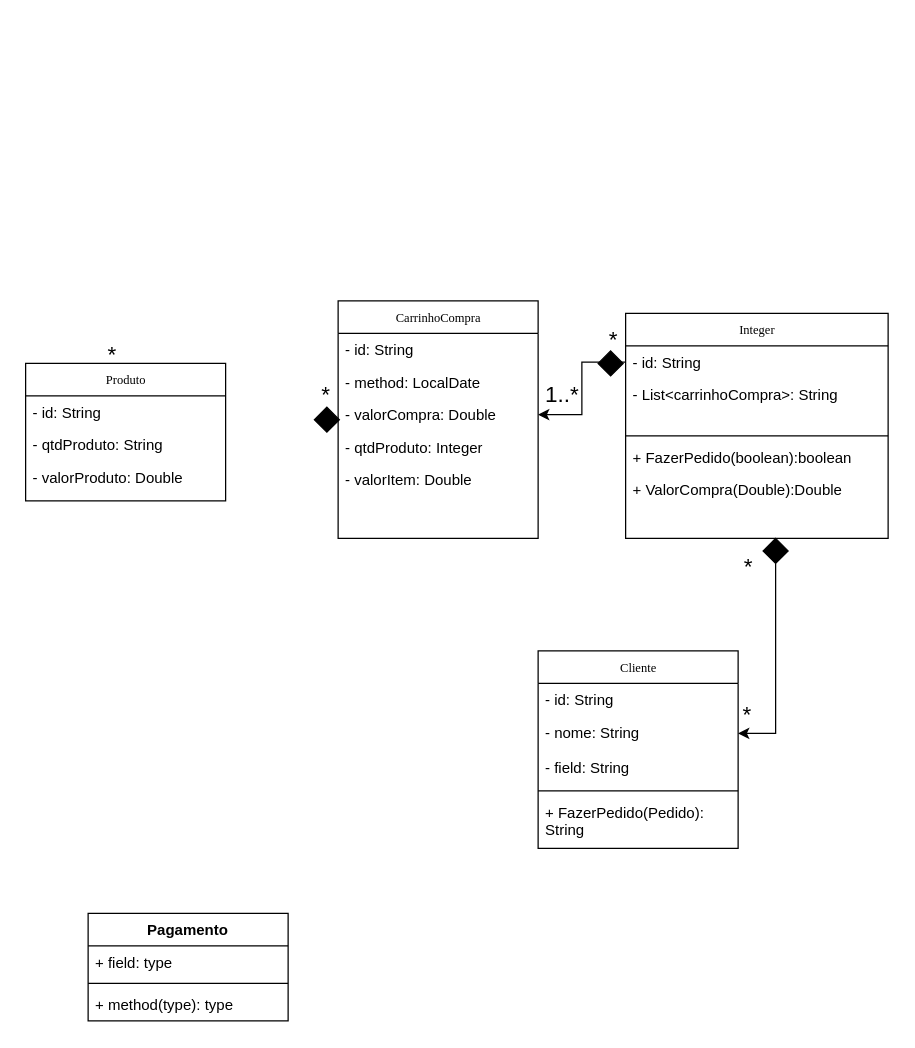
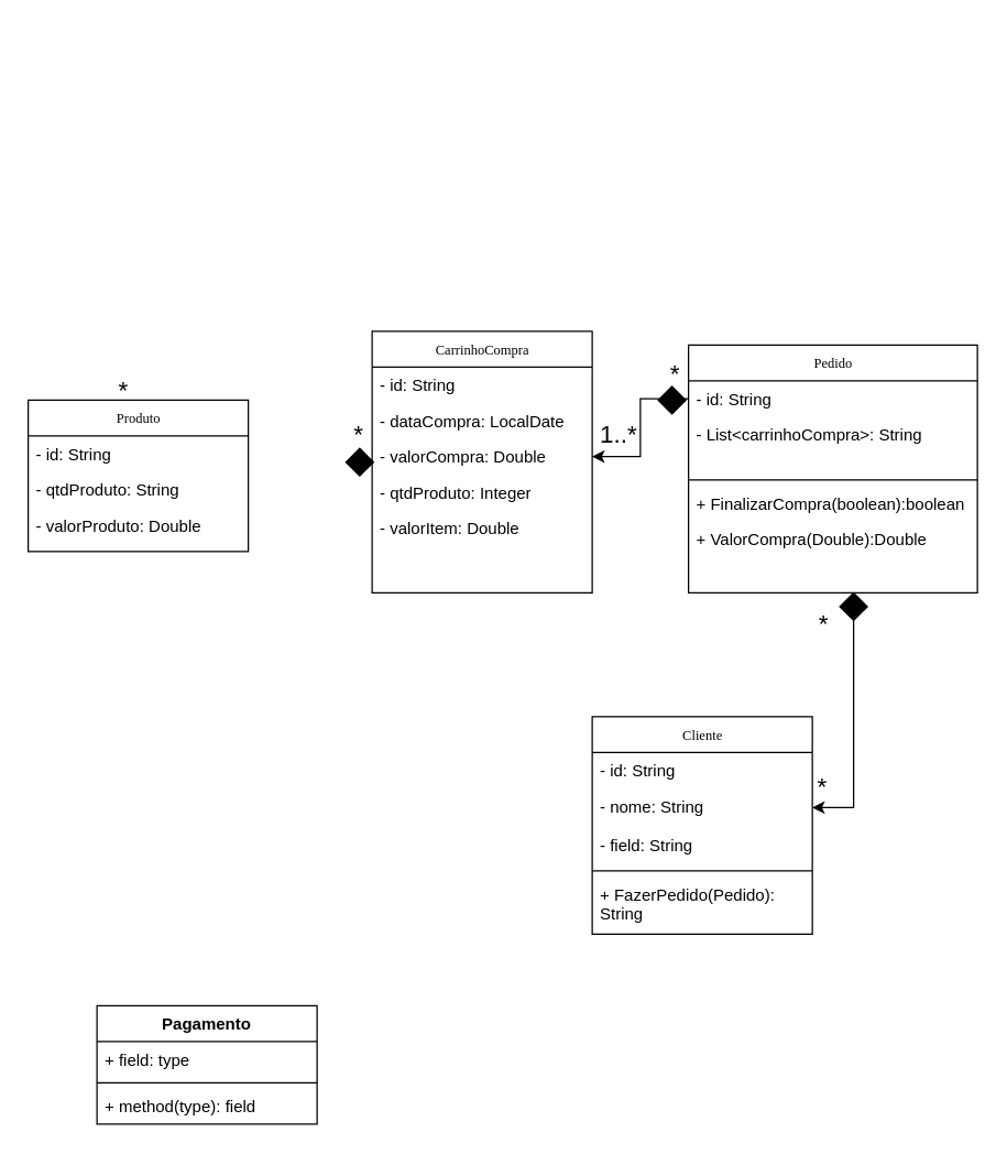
- <mxCell id="27" value="Integer" style="swimlane;html=1;fontStyle=0;childLayout=stackLayout;horizontal=1;startSize=26;fillColor=none;horizontalStack=0;resizeParent=1;resizeLast=0;collapsible=1;marginBottom=0;swimlaneFillColor=#ffffff;rounded=0;shadow=0;comic=0;labelBackgroundColor=none;strokeWidth=1;fontFamily=Verdana;fontSize=10;align=center;" vertex="1" parent="1"><mxGeometry x="500" y="250" width="210" height="180" as="geometry" /></mxCell>
+ <mxCell id="27" value="Pedido" style="swimlane;html=1;fontStyle=0;childLayout=stackLayout;horizontal=1;startSize=26;fillColor=none;horizontalStack=0;resizeParent=1;resizeLast=0;collapsible=1;marginBottom=0;swimlaneFillColor=#ffffff;rounded=0;shadow=0;comic=0;labelBackgroundColor=none;strokeWidth=1;fontFamily=Verdana;fontSize=10;align=center;" vertex="1" parent="1"><mxGeometry x="500" y="250" width="210" height="180" as="geometry" /></mxCell>
- <mxCell id="16" value="- method: LocalDate" style="text;html=1;strokeColor=none;fillColor=none;align=left;verticalAlign=top;spacingLeft=4;spacingRight=4;whiteSpace=wrap;overflow=hidden;rotatable=0;points=[[0,0.5],[1,0.5]];portConstraint=eastwest;" vertex="1" parent="14"><mxGeometry y="52" width="160" height="26" as="geometry" /></mxCell>
+ <mxCell id="16" value="- dataCompra: LocalDate" style="text;html=1;strokeColor=none;fillColor=none;align=left;verticalAlign=top;spacingLeft=4;spacingRight=4;whiteSpace=wrap;overflow=hidden;rotatable=0;points=[[0,0.5],[1,0.5]];portConstraint=eastwest;" vertex="1" parent="14"><mxGeometry y="52" width="160" height="26" as="geometry" /></mxCell>
- <mxCell id="31" value="+ FazerPedido(boolean):boolean" style="text;html=1;strokeColor=none;fillColor=none;align=left;verticalAlign=top;spacingLeft=4;spacingRight=4;whiteSpace=wrap;overflow=hidden;rotatable=0;points=[[0,0.5],[1,0.5]];portConstraint=eastwest;" vertex="1" parent="27"><mxGeometry y="102" width="210" height="26" as="geometry" /></mxCell>
+ <mxCell id="31" value="+ FinalizarCompra(boolean):boolean" style="text;html=1;strokeColor=none;fillColor=none;align=left;verticalAlign=top;spacingLeft=4;spacingRight=4;whiteSpace=wrap;overflow=hidden;rotatable=0;points=[[0,0.5],[1,0.5]];portConstraint=eastwest;" vertex="1" parent="27"><mxGeometry y="102" width="210" height="26" as="geometry" /></mxCell>
- <mxCell id="40" value="+ method(type): type" style="text;strokeColor=none;fillColor=none;align=left;verticalAlign=top;spacingLeft=4;spacingRight=4;overflow=hidden;rotatable=0;points=[[0,0.5],[1,0.5]];portConstraint=eastwest;" vertex="1" parent="37"><mxGeometry y="60" width="160" height="26" as="geometry" /></mxCell>
+ <mxCell id="40" value="+ method(type): field" style="text;strokeColor=none;fillColor=none;align=left;verticalAlign=top;spacingLeft=4;spacingRight=4;overflow=hidden;rotatable=0;points=[[0,0.5],[1,0.5]];portConstraint=eastwest;" vertex="1" parent="37"><mxGeometry y="60" width="160" height="26" as="geometry" /></mxCell>
